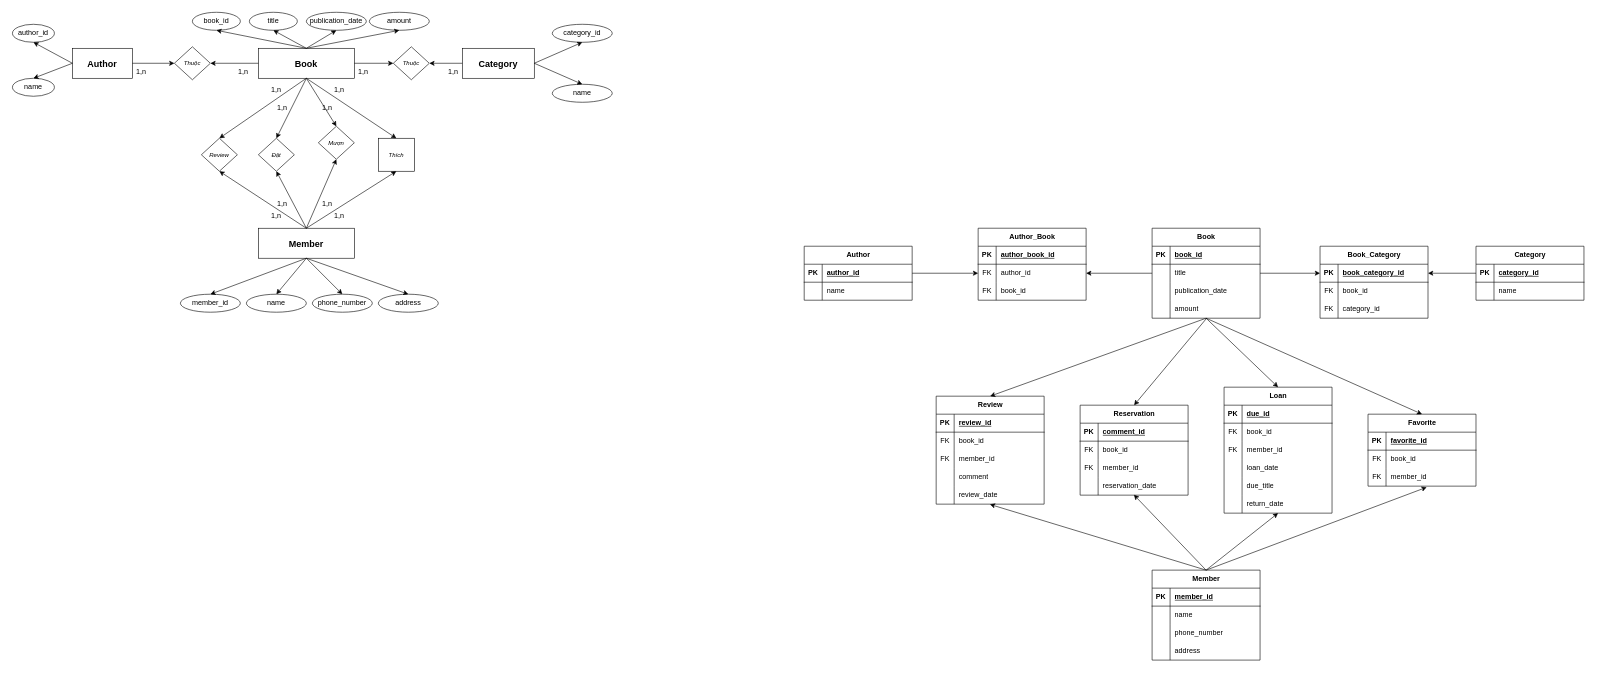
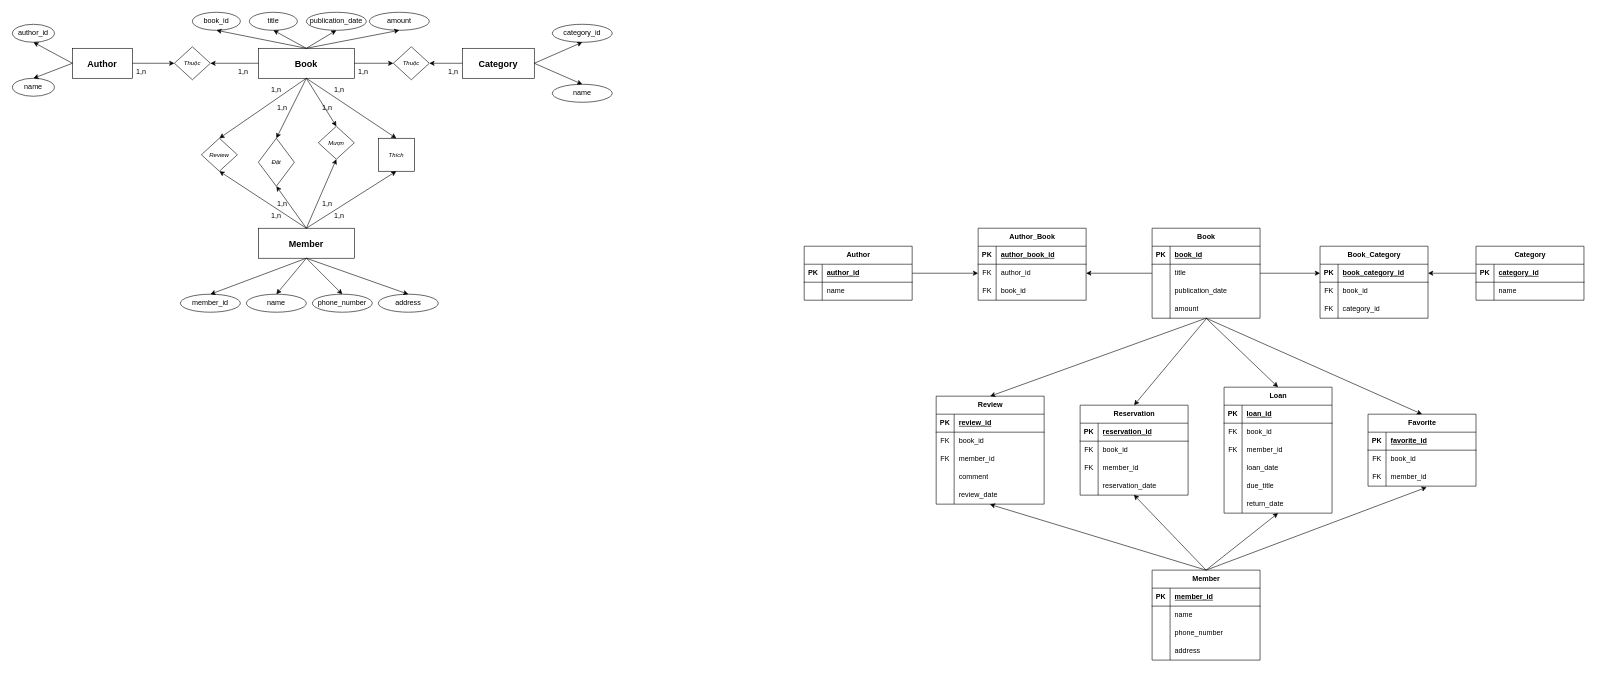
- <mxCell id="38" value="&lt;i&gt;&lt;font style=&quot;font-size: 10px;&quot;&gt;Đặt&lt;/font&gt;&lt;/i&gt;" style="rhombus;whiteSpace=wrap;html=1;" vertex="1" parent="1"><mxGeometry x="430" y="230" width="60" height="55" as="geometry" /></mxCell>
+ <mxCell id="38" value="&lt;i&gt;&lt;font style=&quot;font-size: 10px;&quot;&gt;Đặt&lt;/font&gt;&lt;/i&gt;" style="rhombus;whiteSpace=wrap;html=1;" vertex="1" parent="1"><mxGeometry x="430" y="230" width="60" height="80" as="geometry" /></mxCell>
- <mxCell id="89" value="due_id" style="shape=partialRectangle;connectable=0;fillColor=none;top=0;left=0;bottom=0;right=0;align=left;spacingLeft=6;fontStyle=5;overflow=hidden;whiteSpace=wrap;html=1;" vertex="1" parent="87"><mxGeometry x="30" width="150" height="30" as="geometry"><mxRectangle width="150" height="30" as="alternateBounds" /></mxGeometry></mxCell>
+ <mxCell id="89" value="loan_id" style="shape=partialRectangle;connectable=0;fillColor=none;top=0;left=0;bottom=0;right=0;align=left;spacingLeft=6;fontStyle=5;overflow=hidden;whiteSpace=wrap;html=1;" vertex="1" parent="87"><mxGeometry x="30" width="150" height="30" as="geometry"><mxRectangle width="150" height="30" as="alternateBounds" /></mxGeometry></mxCell>
- <mxCell id="147" value="comment_id" style="shape=partialRectangle;connectable=0;fillColor=none;top=0;left=0;bottom=0;right=0;align=left;spacingLeft=6;fontStyle=5;overflow=hidden;whiteSpace=wrap;html=1;" vertex="1" parent="145"><mxGeometry x="30" width="150" height="30" as="geometry"><mxRectangle width="150" height="30" as="alternateBounds" /></mxGeometry></mxCell>
+ <mxCell id="147" value="reservation_id" style="shape=partialRectangle;connectable=0;fillColor=none;top=0;left=0;bottom=0;right=0;align=left;spacingLeft=6;fontStyle=5;overflow=hidden;whiteSpace=wrap;html=1;" vertex="1" parent="145"><mxGeometry x="30" width="150" height="30" as="geometry"><mxRectangle width="150" height="30" as="alternateBounds" /></mxGeometry></mxCell>
